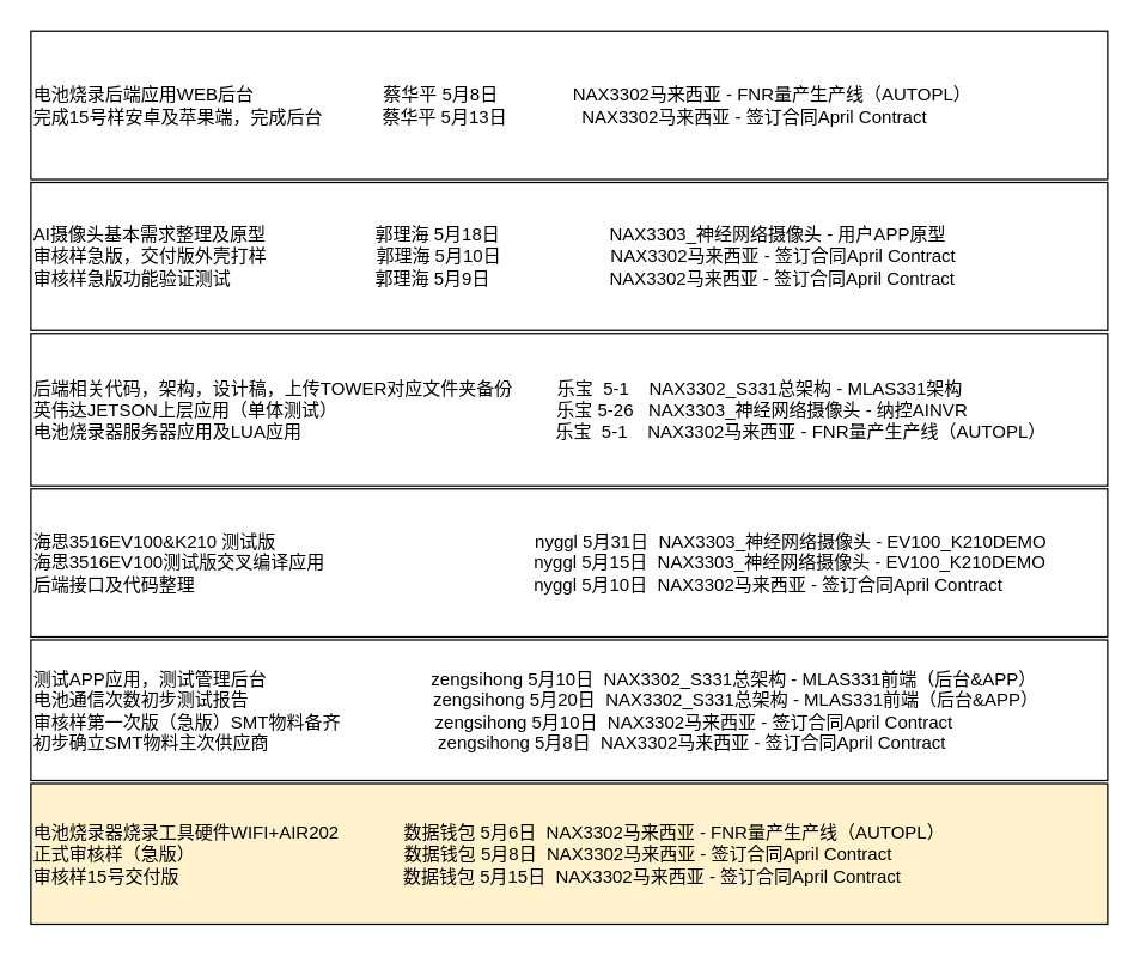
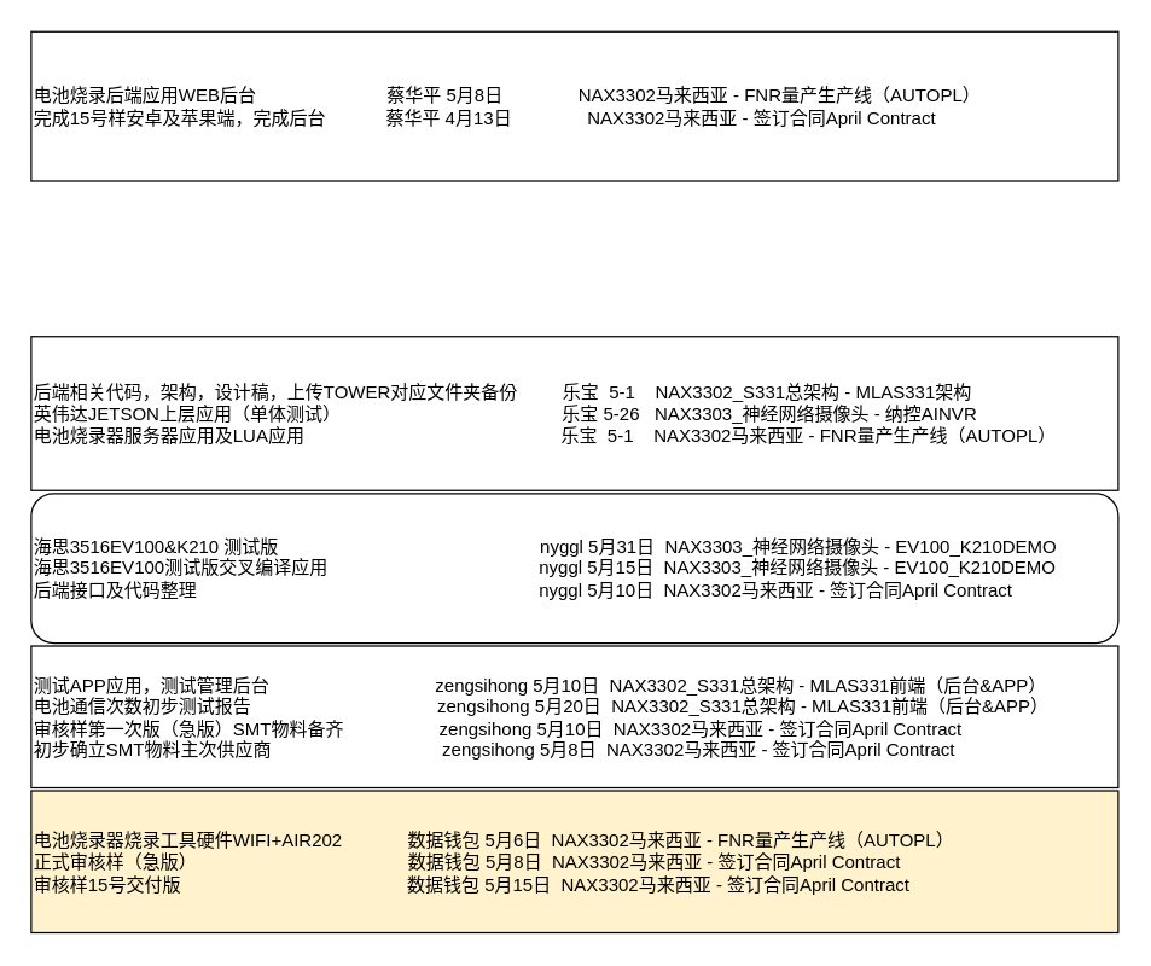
- <mxCell id="2" value="&lt;div&gt;电池烧录后端应用WEB后台&amp;nbsp; &amp;nbsp; &amp;nbsp; &amp;nbsp; &amp;nbsp; &amp;nbsp; &amp;nbsp; &amp;nbsp; &amp;nbsp; &amp;nbsp; &amp;nbsp; &amp;nbsp; &amp;nbsp; 蔡华平 5月8日&amp;nbsp; &amp;nbsp; &amp;nbsp; &amp;nbsp; &amp;nbsp; &amp;nbsp; &amp;nbsp; &amp;nbsp;NAX3302马来西亚 - FNR量产生产线（AUTOPL）&lt;/div&gt;&lt;div&gt;完成15号样安卓及苹果端，完成后台&amp;nbsp; &amp;nbsp; &amp;nbsp; &amp;nbsp; &amp;nbsp; &amp;nbsp; 蔡华平 5月13日&amp;nbsp; &amp;nbsp; &amp;nbsp; &amp;nbsp; &amp;nbsp; &amp;nbsp; &amp;nbsp; &amp;nbsp;NAX3302马来西亚 - 签订合同April Contract&lt;/div&gt;" style="rounded=0;whiteSpace=wrap;html=1;align=left;" vertex="1" parent="1"><mxGeometry x="20" y="20.5" width="720" height="99" as="geometry" /></mxCell>
+ <mxCell id="2" value="&lt;div&gt;电池烧录后端应用WEB后台&amp;nbsp; &amp;nbsp; &amp;nbsp; &amp;nbsp; &amp;nbsp; &amp;nbsp; &amp;nbsp; &amp;nbsp; &amp;nbsp; &amp;nbsp; &amp;nbsp; &amp;nbsp; &amp;nbsp; 蔡华平 5月8日&amp;nbsp; &amp;nbsp; &amp;nbsp; &amp;nbsp; &amp;nbsp; &amp;nbsp; &amp;nbsp; &amp;nbsp;NAX3302马来西亚 - FNR量产生产线（AUTOPL）&lt;/div&gt;&lt;div&gt;完成15号样安卓及苹果端，完成后台&amp;nbsp; &amp;nbsp; &amp;nbsp; &amp;nbsp; &amp;nbsp; &amp;nbsp; 蔡华平 4月13日&amp;nbsp; &amp;nbsp; &amp;nbsp; &amp;nbsp; &amp;nbsp; &amp;nbsp; &amp;nbsp; &amp;nbsp;NAX3302马来西亚 - 签订合同April Contract&lt;/div&gt;" style="rounded=0;whiteSpace=wrap;html=1;align=left;" vertex="1" parent="1"><mxGeometry x="20" y="20.5" width="720" height="99" as="geometry" /></mxCell>
- <mxCell id="3" value="&lt;div&gt;AI摄像头基本需求整理及原型&amp;nbsp; &amp;nbsp; &amp;nbsp; &amp;nbsp; &amp;nbsp; &amp;nbsp; &amp;nbsp; &amp;nbsp; &amp;nbsp; &amp;nbsp; &amp;nbsp; 郭理海 5月18日&amp;nbsp; &amp;nbsp; &amp;nbsp; &amp;nbsp; &amp;nbsp; &amp;nbsp; &amp;nbsp; &amp;nbsp; &amp;nbsp; &amp;nbsp; &amp;nbsp; NAX3303_神经网络摄像头 - 用户APP原型&lt;/div&gt;&lt;div&gt;审核样急版，交付版外壳打样&amp;nbsp; &amp;nbsp; &amp;nbsp; &amp;nbsp; &amp;nbsp; &amp;nbsp; &amp;nbsp; &amp;nbsp; &amp;nbsp; &amp;nbsp; &amp;nbsp; 郭理海 5月10日&amp;nbsp; &amp;nbsp; &amp;nbsp; &amp;nbsp; &amp;nbsp; &amp;nbsp; &amp;nbsp; &amp;nbsp; &amp;nbsp; &amp;nbsp; &amp;nbsp; NAX3302马来西亚 - 签订合同April Contract&lt;/div&gt;&lt;div&gt;审核样急版功能验证测试&amp;nbsp; &amp;nbsp; &amp;nbsp; &amp;nbsp; &amp;nbsp; &amp;nbsp; &amp;nbsp; &amp;nbsp; &amp;nbsp; &amp;nbsp; &amp;nbsp; &amp;nbsp; &amp;nbsp; &amp;nbsp; &amp;nbsp;郭理海 5月9日&amp;nbsp; &amp;nbsp; &amp;nbsp; &amp;nbsp; &amp;nbsp; &amp;nbsp; &amp;nbsp; &amp;nbsp; &amp;nbsp; &amp;nbsp; &amp;nbsp; &amp;nbsp; NAX3302马来西亚 - 签订合同April Contract&lt;/div&gt;" style="rounded=0;whiteSpace=wrap;html=1;align=left;" vertex="1" parent="1"><mxGeometry x="20" y="121.5" width="720" height="99" as="geometry" /></mxCell>
- <mxCell id="5" value="&lt;div&gt;海思3516EV100&amp;amp;K210 测试版&amp;nbsp; &amp;nbsp; &amp;nbsp; &amp;nbsp; &amp;nbsp; &amp;nbsp; &amp;nbsp; &amp;nbsp; &amp;nbsp; &amp;nbsp; &amp;nbsp; &amp;nbsp; &amp;nbsp; &amp;nbsp; &amp;nbsp; &amp;nbsp; &amp;nbsp; &amp;nbsp; &amp;nbsp; &amp;nbsp; &amp;nbsp; &amp;nbsp; &amp;nbsp; &amp;nbsp; &amp;nbsp; &amp;nbsp; nyggl 5月31日&amp;nbsp; NAX3303_神经网络摄像头 - EV100_K210DEMO&lt;/div&gt;&lt;div&gt;海思3516EV100测试版交叉编译应用&amp;nbsp; &amp;nbsp; &amp;nbsp; &amp;nbsp; &amp;nbsp; &amp;nbsp; &amp;nbsp; &amp;nbsp; &amp;nbsp; &amp;nbsp; &amp;nbsp; &amp;nbsp; &amp;nbsp; &amp;nbsp; &amp;nbsp; &amp;nbsp; &amp;nbsp; &amp;nbsp; &amp;nbsp; &amp;nbsp; &amp;nbsp; nyggl 5月15日&amp;nbsp; NAX3303_神经网络摄像头 - EV100_K210DEMO&lt;/div&gt;&lt;div&gt;后端接口及代码整理&amp;nbsp; &amp;nbsp; &amp;nbsp; &amp;nbsp; &amp;nbsp; &amp;nbsp; &amp;nbsp; &amp;nbsp; &amp;nbsp; &amp;nbsp; &amp;nbsp; &amp;nbsp; &amp;nbsp; &amp;nbsp; &amp;nbsp; &amp;nbsp; &amp;nbsp; &amp;nbsp; &amp;nbsp; &amp;nbsp; &amp;nbsp; &amp;nbsp; &amp;nbsp; &amp;nbsp; &amp;nbsp; &amp;nbsp; &amp;nbsp; &amp;nbsp; &amp;nbsp; &amp;nbsp; &amp;nbsp; &amp;nbsp; &amp;nbsp; &amp;nbsp; nyggl 5月10日&amp;nbsp; NAX3302马来西亚 - 签订合同April Contract&lt;/div&gt;" style="rounded=0;whiteSpace=wrap;html=1;align=left;" vertex="1" parent="1"><mxGeometry x="20" y="326.5" width="720" height="99" as="geometry" /></mxCell>
+ <mxCell id="5" value="&lt;div&gt;海思3516EV100&amp;amp;K210 测试版&amp;nbsp; &amp;nbsp; &amp;nbsp; &amp;nbsp; &amp;nbsp; &amp;nbsp; &amp;nbsp; &amp;nbsp; &amp;nbsp; &amp;nbsp; &amp;nbsp; &amp;nbsp; &amp;nbsp; &amp;nbsp; &amp;nbsp; &amp;nbsp; &amp;nbsp; &amp;nbsp; &amp;nbsp; &amp;nbsp; &amp;nbsp; &amp;nbsp; &amp;nbsp; &amp;nbsp; &amp;nbsp; &amp;nbsp; nyggl 5月31日&amp;nbsp; NAX3303_神经网络摄像头 - EV100_K210DEMO&lt;/div&gt;&lt;div&gt;海思3516EV100测试版交叉编译应用&amp;nbsp; &amp;nbsp; &amp;nbsp; &amp;nbsp; &amp;nbsp; &amp;nbsp; &amp;nbsp; &amp;nbsp; &amp;nbsp; &amp;nbsp; &amp;nbsp; &amp;nbsp; &amp;nbsp; &amp;nbsp; &amp;nbsp; &amp;nbsp; &amp;nbsp; &amp;nbsp; &amp;nbsp; &amp;nbsp; &amp;nbsp; nyggl 5月15日&amp;nbsp; NAX3303_神经网络摄像头 - EV100_K210DEMO&lt;/div&gt;&lt;div&gt;后端接口及代码整理&amp;nbsp; &amp;nbsp; &amp;nbsp; &amp;nbsp; &amp;nbsp; &amp;nbsp; &amp;nbsp; &amp;nbsp; &amp;nbsp; &amp;nbsp; &amp;nbsp; &amp;nbsp; &amp;nbsp; &amp;nbsp; &amp;nbsp; &amp;nbsp; &amp;nbsp; &amp;nbsp; &amp;nbsp; &amp;nbsp; &amp;nbsp; &amp;nbsp; &amp;nbsp; &amp;nbsp; &amp;nbsp; &amp;nbsp; &amp;nbsp; &amp;nbsp; &amp;nbsp; &amp;nbsp; &amp;nbsp; &amp;nbsp; &amp;nbsp; &amp;nbsp; nyggl 5月10日&amp;nbsp; NAX3302马来西亚 - 签订合同April Contract&lt;/div&gt;" style="whiteSpace=wrap;html=1;align=left;rounded=1;" vertex="1" parent="1"><mxGeometry x="20" y="326.5" width="720" height="99" as="geometry" /></mxCell>
